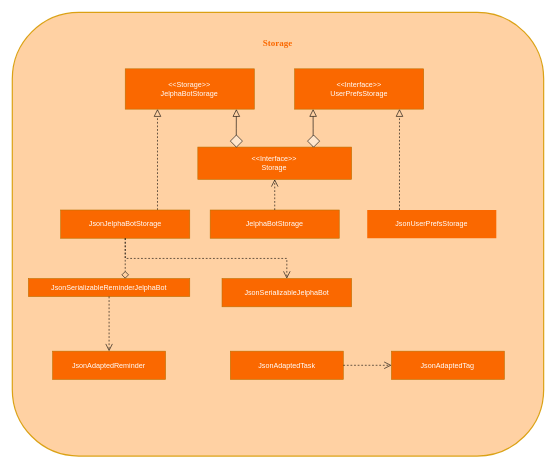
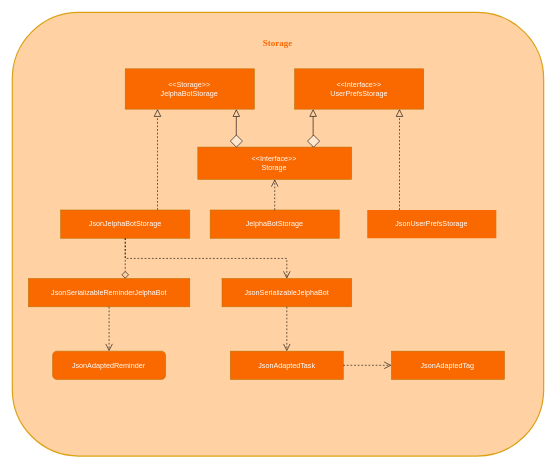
- <mxCell id="15" value="JsonSerializableReminderJelphaBot" style="rounded=0;whiteSpace=wrap;html=1;strokeWidth=1;fillColor=#Fa6800;strokeColor=#BD7000;fontColor=#FFFFFF;" parent="2" vertex="1"><mxGeometry x="26.909" y="444.0" width="269.089" height="30" as="geometry" /></mxCell>
+ <mxCell id="15" value="JsonSerializableReminderJelphaBot" style="rounded=0;whiteSpace=wrap;html=1;strokeWidth=1;fillColor=#Fa6800;strokeColor=#BD7000;fontColor=#FFFFFF;" parent="2" vertex="1"><mxGeometry x="26.909" y="444.0" width="269.089" height="47.091" as="geometry" /></mxCell>
+ <mxCell id="22" style="edgeStyle=orthogonalEdgeStyle;rounded=0;orthogonalLoop=1;jettySize=auto;html=1;exitX=0.5;exitY=1;exitDx=0;exitDy=0;entryX=0.5;entryY=0;entryDx=0;entryDy=0;dashed=1;endArrow=open;endFill=0;endSize=10;fontColor=#FFFFFF;" parent="2" source="19" target="21" edge="1"><mxGeometry relative="1" as="geometry" /></mxCell>
- <mxCell id="17" value="JsonAdaptedReminder" style="rounded=0;whiteSpace=wrap;html=1;strokeWidth=1;fillColor=#Fa6800;strokeColor=#BD7000;fontColor=#FFFFFF;" parent="2" vertex="1"><mxGeometry x="67.272" y="565.091" width="188.362" height="47.091" as="geometry" /></mxCell>
+ <mxCell id="17" value="JsonAdaptedReminder" style="whiteSpace=wrap;html=1;strokeWidth=1;fillColor=#Fa6800;strokeColor=#BD7000;fontColor=#FFFFFF;rounded=1;" parent="2" vertex="1"><mxGeometry x="67.272" y="565.091" width="188.362" height="47.091" as="geometry" /></mxCell>
